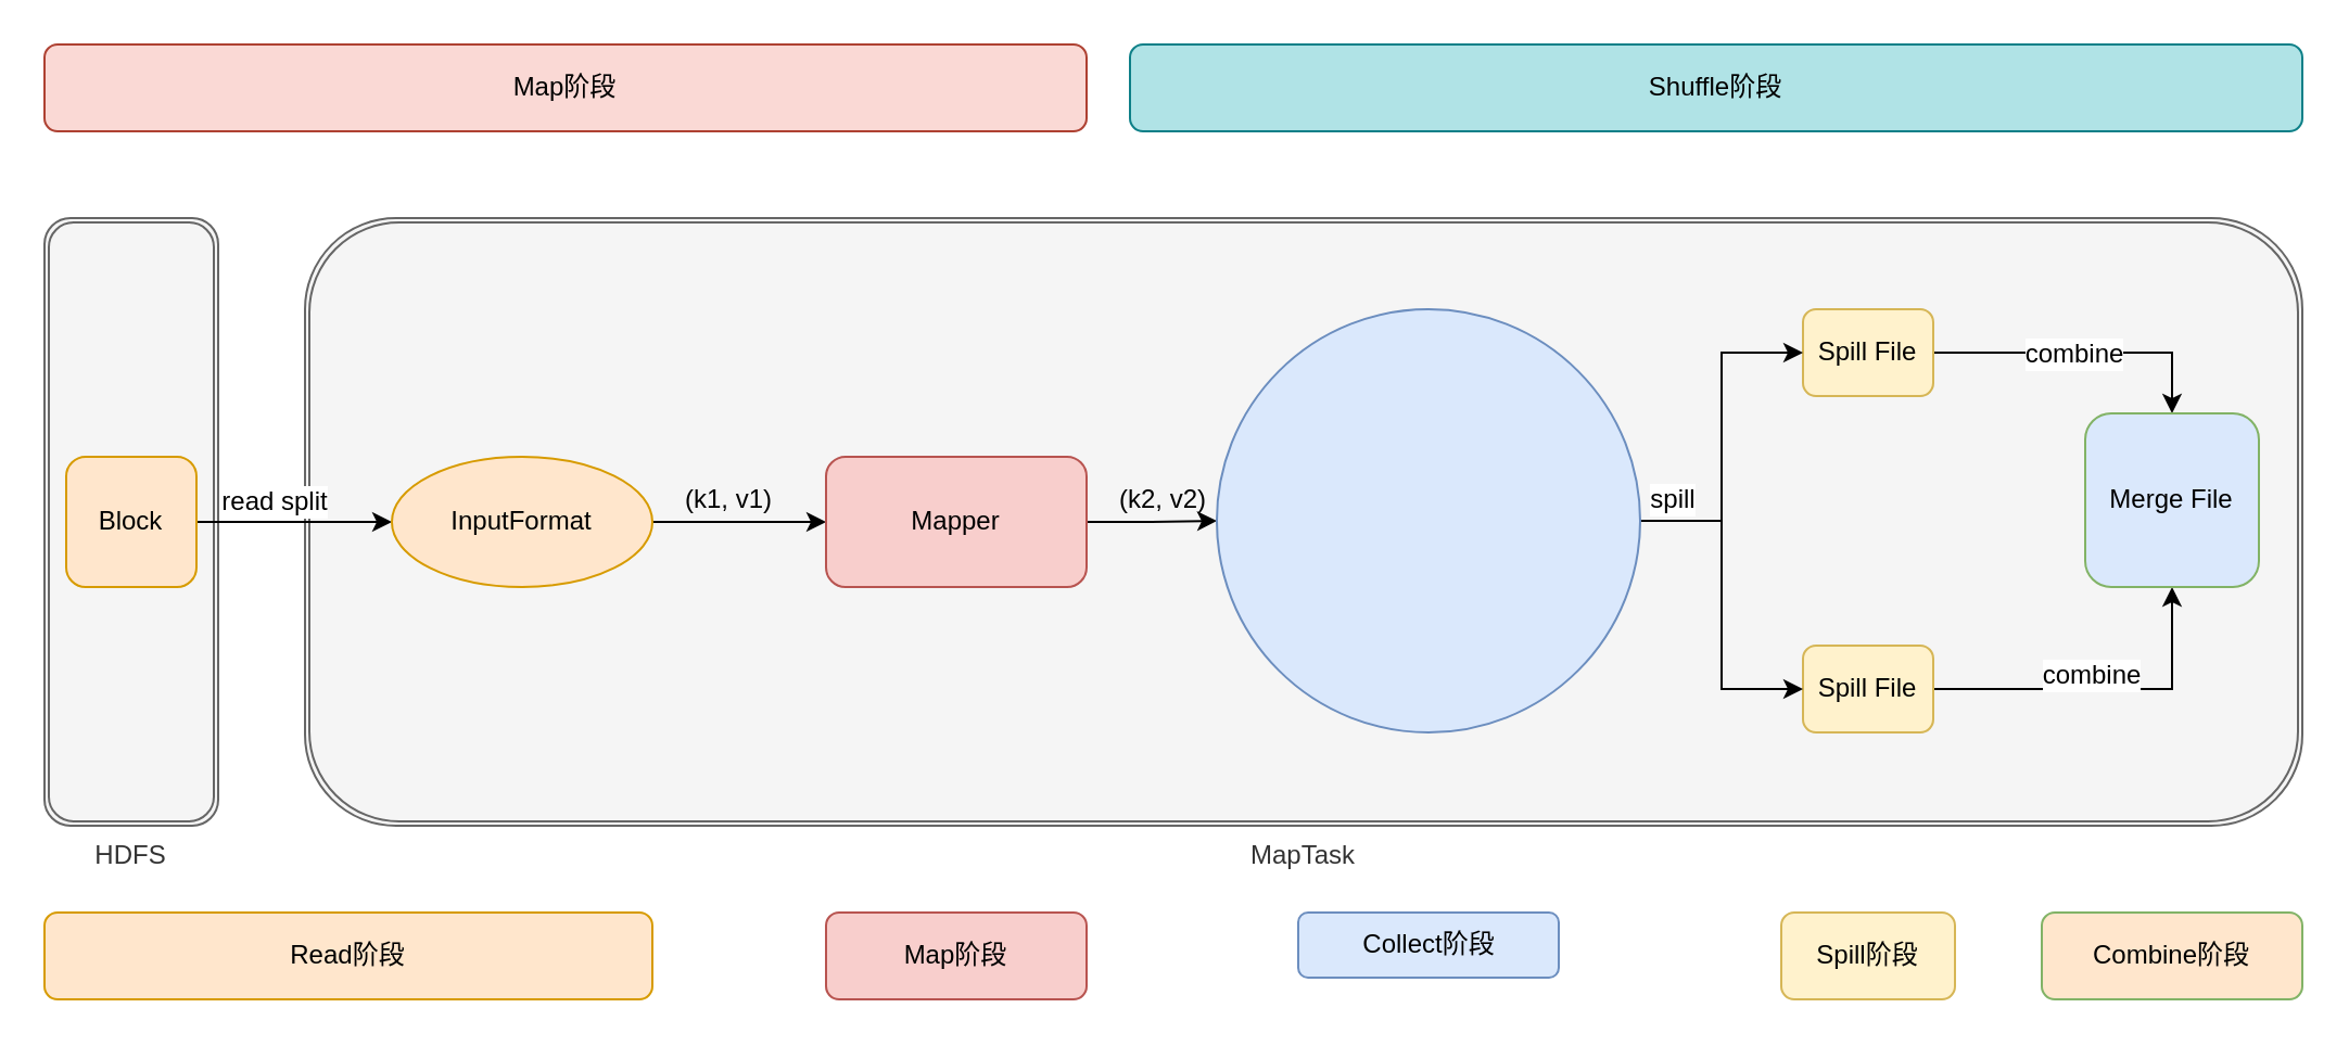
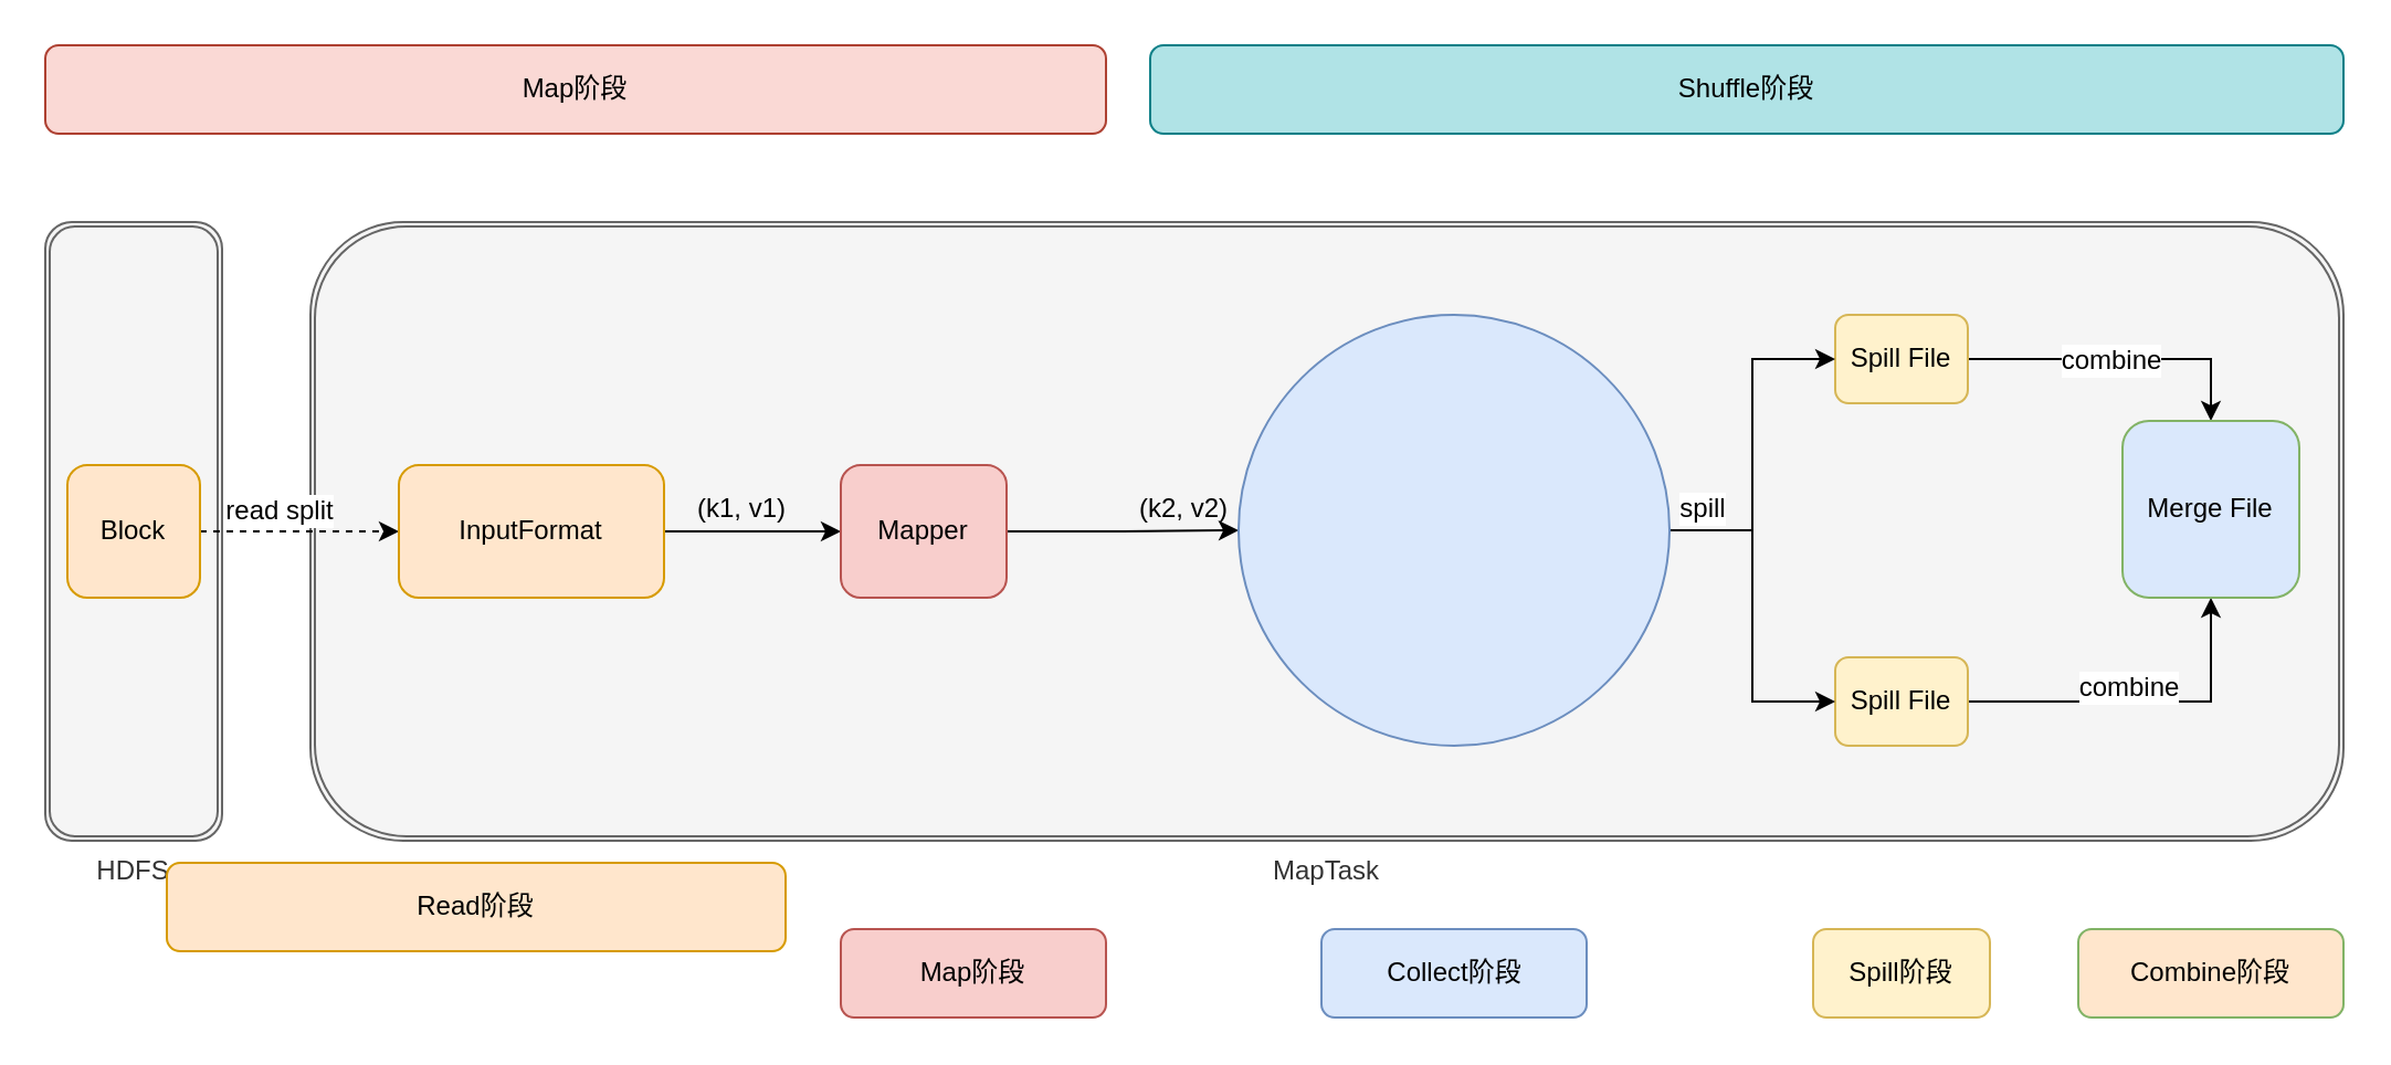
- <mxCell id="5" style="edgeStyle=orthogonalEdgeStyle;rounded=0;orthogonalLoop=1;jettySize=auto;html=1;entryX=0;entryY=0.5;entryDx=0;entryDy=0;" parent="1" source="7" target="9" edge="1"><mxGeometry relative="1" as="geometry"><mxPoint x="140" y="240" as="targetPoint" /></mxGeometry></mxCell>
+ <mxCell id="5" style="edgeStyle=orthogonalEdgeStyle;rounded=0;orthogonalLoop=1;jettySize=auto;html=1;entryX=0;entryY=0.5;entryDx=0;entryDy=0;dashed=1;" parent="1" source="7" target="9" edge="1"><mxGeometry relative="1" as="geometry"><mxPoint x="140" y="240" as="targetPoint" /></mxGeometry></mxCell>
- <mxCell id="9" value="InputFormat" style="ellipse;whiteSpace=wrap;html=1;fillColor=#ffe6cc;strokeColor=#d79b00;" parent="1" vertex="1"><mxGeometry x="180" y="210" width="120" height="60" as="geometry" /></mxCell>
+ <mxCell id="9" value="InputFormat" style="rounded=1;whiteSpace=wrap;html=1;fillColor=#ffe6cc;strokeColor=#d79b00;" parent="1" vertex="1"><mxGeometry x="180" y="210" width="120" height="60" as="geometry" /></mxCell>
- <mxCell id="12" value="Mapper" style="rounded=1;whiteSpace=wrap;html=1;fillColor=#f8cecc;strokeColor=#b85450;" parent="1" vertex="1"><mxGeometry x="380" y="210" width="120" height="60" as="geometry" /></mxCell>
+ <mxCell id="12" value="Mapper" style="rounded=1;whiteSpace=wrap;html=1;fillColor=#f8cecc;strokeColor=#b85450;" parent="1" vertex="1"><mxGeometry x="380" y="210" width="75" height="60" as="geometry" /></mxCell>
- <mxCell id="15" value="Collect阶段" style="rounded=1;whiteSpace=wrap;html=1;fillColor=#dae8fc;strokeColor=#6c8ebf;" parent="1" vertex="1"><mxGeometry x="597.5" y="420" width="120" height="30" as="geometry" /></mxCell>
+ <mxCell id="15" value="Collect阶段" style="rounded=1;whiteSpace=wrap;html=1;fillColor=#dae8fc;strokeColor=#6c8ebf;" parent="1" vertex="1"><mxGeometry x="597.5" y="420" width="120" height="40" as="geometry" /></mxCell>
- <mxCell id="4" value="Read阶段" style="rounded=1;whiteSpace=wrap;html=1;fillColor=#ffe6cc;strokeColor=#d79b00;" parent="1" vertex="1"><mxGeometry x="20" y="420" width="280" height="40" as="geometry" /></mxCell>
+ <mxCell id="4" value="Read阶段" style="rounded=1;whiteSpace=wrap;html=1;fillColor=#ffe6cc;strokeColor=#d79b00;" parent="1" vertex="1"><mxGeometry x="75" y="390" width="280" height="40" as="geometry" /></mxCell>
